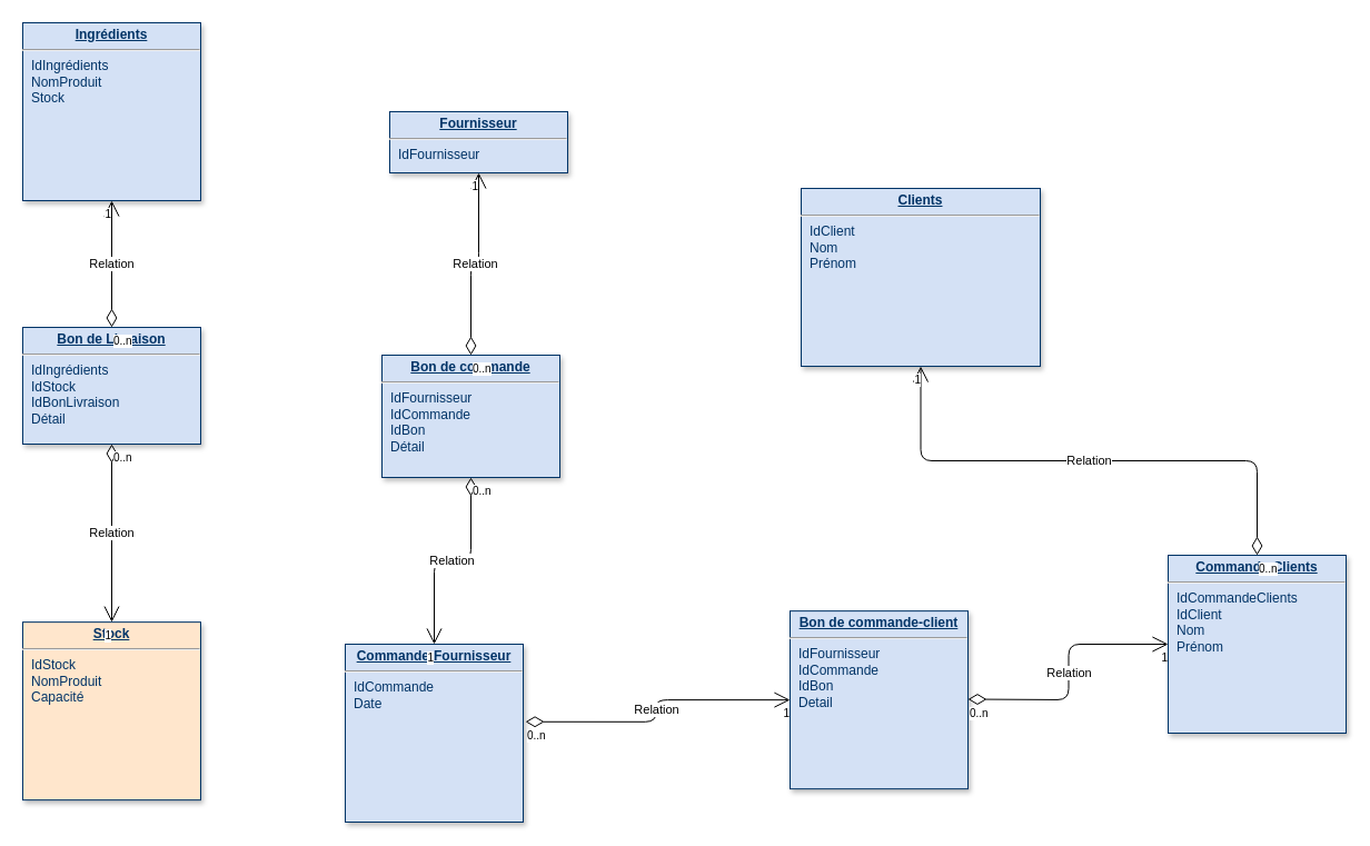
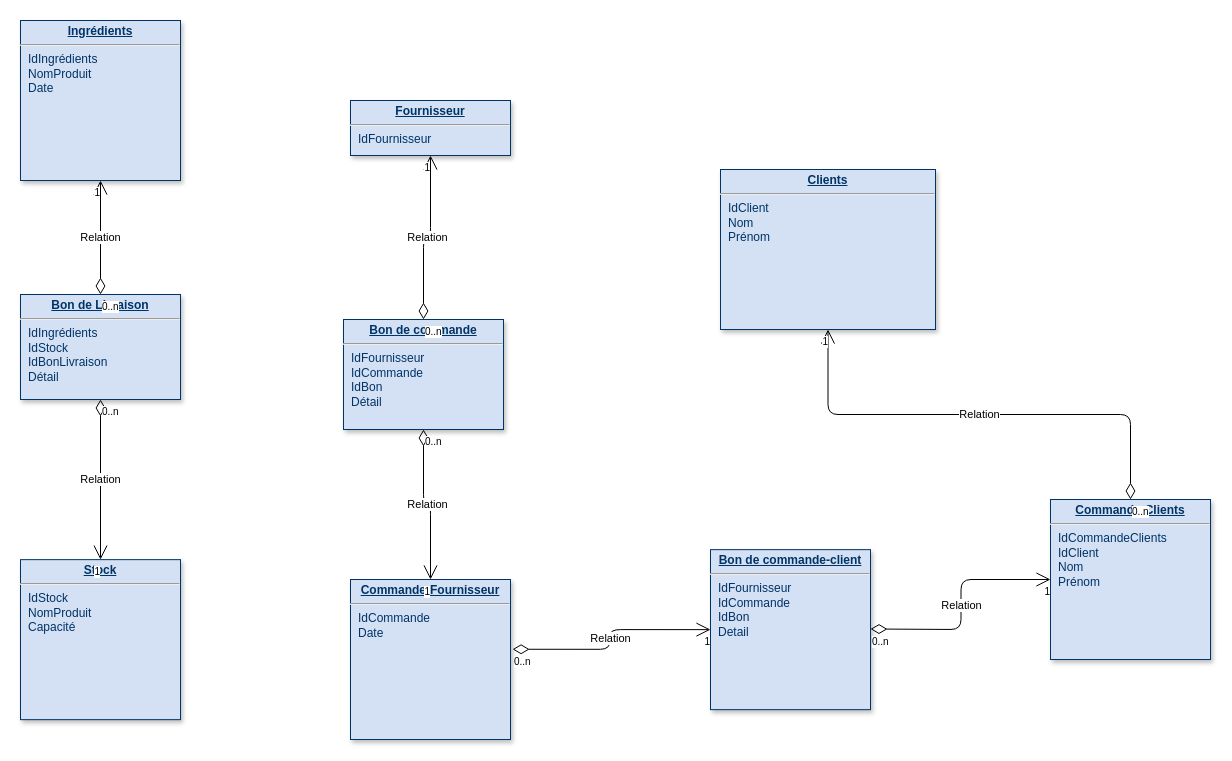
- <mxCell id="2" value="&lt;p style=&quot;margin: 0px ; margin-top: 4px ; text-align: center ; text-decoration: underline&quot;&gt;&lt;b&gt;Ingrédients&lt;/b&gt;&lt;/p&gt;&lt;hr&gt;&lt;p style=&quot;margin: 0px ; margin-left: 8px&quot;&gt;IdIngrédients&lt;/p&gt;&lt;p style=&quot;margin: 0px ; margin-left: 8px&quot;&gt;NomProduit&lt;/p&gt;&lt;p style=&quot;margin: 0px ; margin-left: 8px&quot;&gt;Stock&lt;/p&gt;" style="verticalAlign=top;align=left;overflow=fill;fontSize=12;fontFamily=Helvetica;html=1;strokeColor=#003366;shadow=1;fillColor=#D4E1F5;fontColor=#003366" parent="1" vertex="1"><mxGeometry x="20" y="20" width="160" height="160" as="geometry" /></mxCell>
+ <mxCell id="2" value="&lt;p style=&quot;margin: 0px ; margin-top: 4px ; text-align: center ; text-decoration: underline&quot;&gt;&lt;b&gt;Ingrédients&lt;/b&gt;&lt;/p&gt;&lt;hr&gt;&lt;p style=&quot;margin: 0px ; margin-left: 8px&quot;&gt;IdIngrédients&lt;/p&gt;&lt;p style=&quot;margin: 0px ; margin-left: 8px&quot;&gt;NomProduit&lt;/p&gt;&lt;p style=&quot;margin: 0px ; margin-left: 8px&quot;&gt;Date&lt;/p&gt;" style="verticalAlign=top;align=left;overflow=fill;fontSize=12;fontFamily=Helvetica;html=1;strokeColor=#003366;shadow=1;fillColor=#D4E1F5;fontColor=#003366" parent="1" vertex="1"><mxGeometry x="20" y="20" width="160" height="160" as="geometry" /></mxCell>
- <mxCell id="3" value="&lt;p style=&quot;margin: 0px ; margin-top: 4px ; text-align: center ; text-decoration: underline&quot;&gt;&lt;b&gt;Stock&lt;/b&gt;&lt;/p&gt;&lt;hr&gt;&lt;p style=&quot;margin: 0px ; margin-left: 8px&quot;&gt;IdStock&lt;/p&gt;&lt;p style=&quot;margin: 0px ; margin-left: 8px&quot;&gt;NomProduit&lt;/p&gt;&lt;p style=&quot;margin: 0px ; margin-left: 8px&quot;&gt;Capacité&lt;/p&gt;" style="verticalAlign=top;align=left;overflow=fill;fontSize=12;fontFamily=Helvetica;html=1;strokeColor=#003366;shadow=1;fillColor=#ffe6cc;fontColor=#003366;rotation=0;" parent="1" vertex="1"><mxGeometry x="20" y="559.14" width="160" height="160" as="geometry" /></mxCell>
+ <mxCell id="3" value="&lt;p style=&quot;margin: 0px ; margin-top: 4px ; text-align: center ; text-decoration: underline&quot;&gt;&lt;b&gt;Stock&lt;/b&gt;&lt;/p&gt;&lt;hr&gt;&lt;p style=&quot;margin: 0px ; margin-left: 8px&quot;&gt;IdStock&lt;/p&gt;&lt;p style=&quot;margin: 0px ; margin-left: 8px&quot;&gt;NomProduit&lt;/p&gt;&lt;p style=&quot;margin: 0px ; margin-left: 8px&quot;&gt;Capacité&lt;/p&gt;" style="verticalAlign=top;align=left;overflow=fill;fontSize=12;fontFamily=Helvetica;html=1;strokeColor=#003366;shadow=1;fillColor=#D4E1F5;fontColor=#003366;rotation=0;" parent="1" vertex="1"><mxGeometry x="20" y="559.14" width="160" height="160" as="geometry" /></mxCell>
- <mxCell id="8" value="&lt;p style=&quot;margin: 0px ; margin-top: 4px ; text-align: center ; text-decoration: underline&quot;&gt;&lt;b&gt;Commande-Fournisseur&lt;/b&gt;&lt;/p&gt;&lt;hr&gt;&lt;p style=&quot;margin: 0px ; margin-left: 8px&quot;&gt;IdCommande&lt;/p&gt;&lt;p style=&quot;margin: 0px ; margin-left: 8px&quot;&gt;Date&lt;/p&gt;" style="verticalAlign=top;align=left;overflow=fill;fontSize=12;fontFamily=Helvetica;html=1;strokeColor=#003366;shadow=1;fillColor=#D4E1F5;fontColor=#003366" vertex="1" parent="1"><mxGeometry x="310" y="579" width="160" height="160" as="geometry" /></mxCell>
+ <mxCell id="8" value="&lt;p style=&quot;margin: 0px ; margin-top: 4px ; text-align: center ; text-decoration: underline&quot;&gt;&lt;b&gt;Commande-Fournisseur&lt;/b&gt;&lt;/p&gt;&lt;hr&gt;&lt;p style=&quot;margin: 0px ; margin-left: 8px&quot;&gt;IdCommande&lt;/p&gt;&lt;p style=&quot;margin: 0px ; margin-left: 8px&quot;&gt;Date&lt;/p&gt;" style="verticalAlign=top;align=left;overflow=fill;fontSize=12;fontFamily=Helvetica;html=1;strokeColor=#003366;shadow=1;fillColor=#D4E1F5;fontColor=#003366" vertex="1" parent="1"><mxGeometry x="350" y="579" width="160" height="160" as="geometry" /></mxCell>
